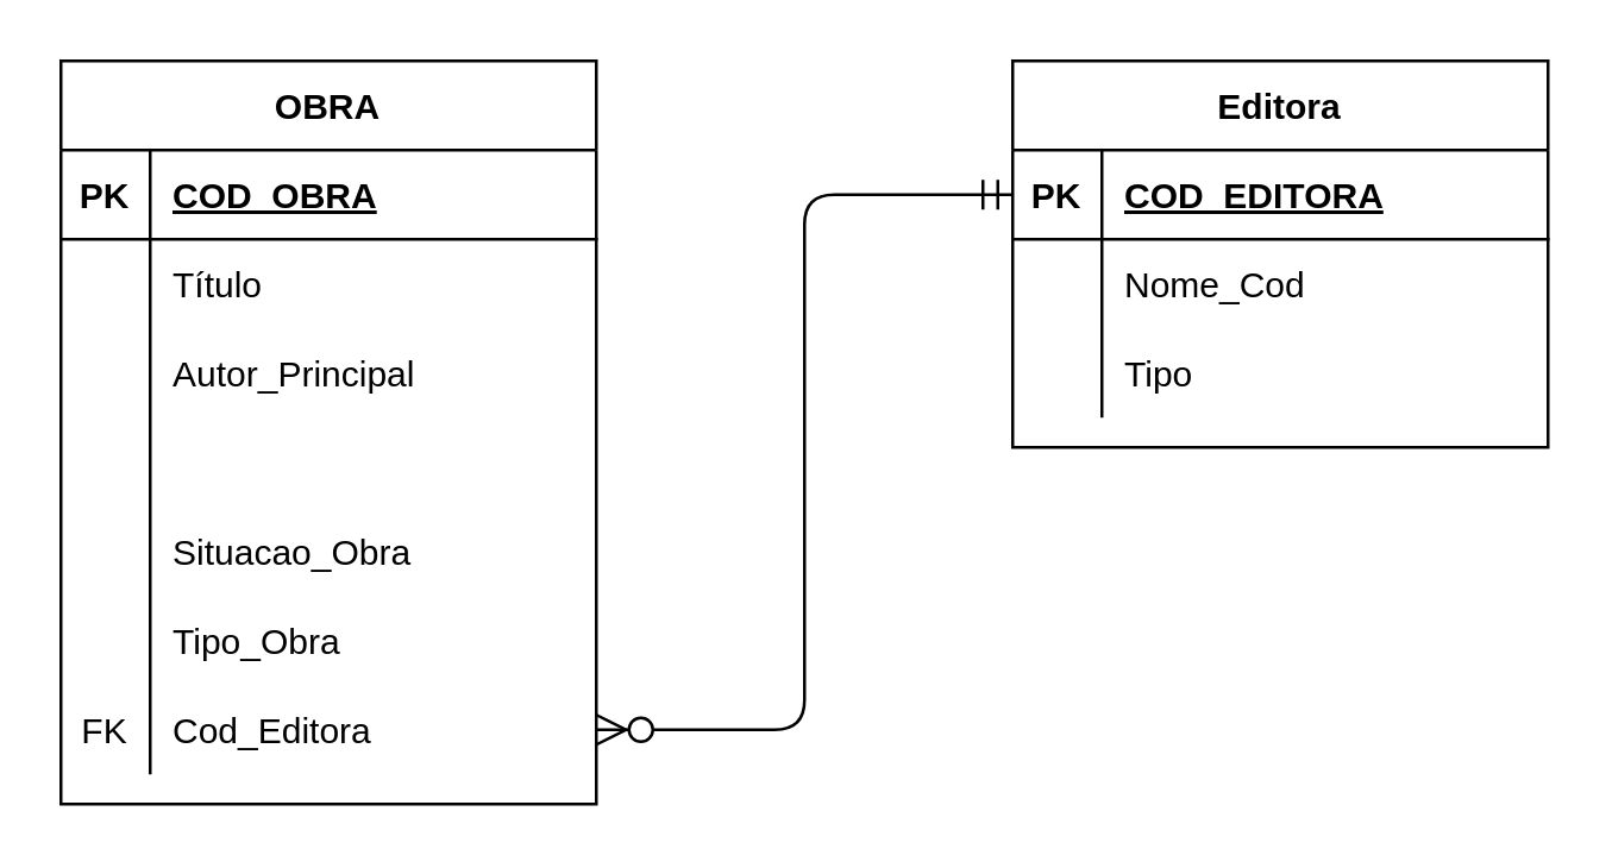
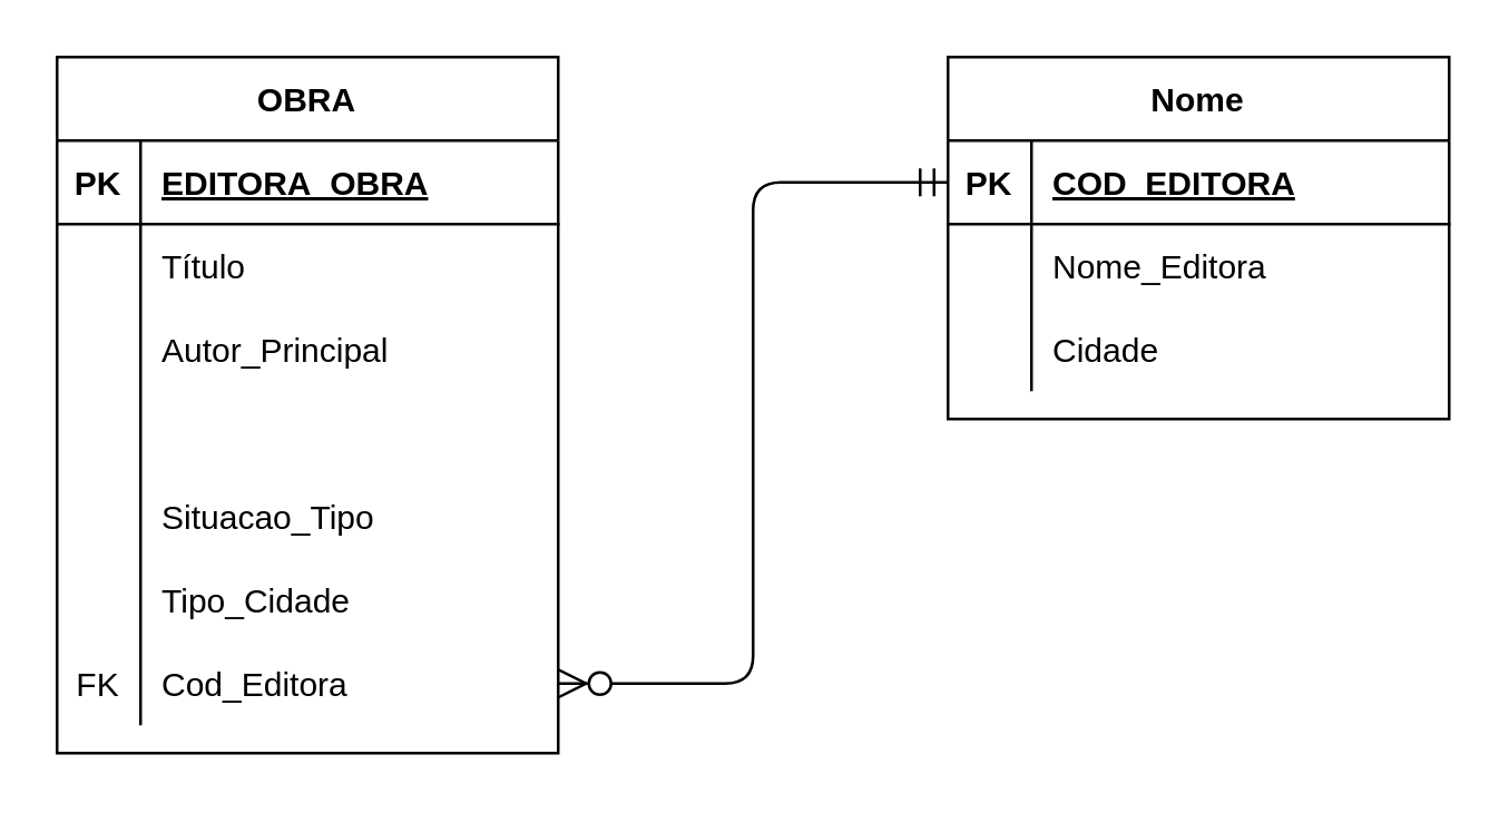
- <mxCell id="23" value="Editora" style="shape=table;startSize=30;container=1;collapsible=1;childLayout=tableLayout;fixedRows=1;rowLines=0;fontStyle=1;align=center;resizeLast=1;" vertex="1" parent="1"><mxGeometry x="340" y="20" width="180" height="130" as="geometry"><mxRectangle x="360" y="80" width="70" height="30" as="alternateBounds" /></mxGeometry></mxCell>
+ <mxCell id="23" value="Nome" style="shape=table;startSize=30;container=1;collapsible=1;childLayout=tableLayout;fixedRows=1;rowLines=0;fontStyle=1;align=center;resizeLast=1;" vertex="1" parent="1"><mxGeometry x="340" y="20" width="180" height="130" as="geometry"><mxRectangle x="360" y="80" width="70" height="30" as="alternateBounds" /></mxGeometry></mxCell>
- <mxCell id="5" value="COD_OBRA" style="shape=partialRectangle;connectable=0;fillColor=none;top=0;left=0;bottom=0;right=0;align=left;spacingLeft=6;fontStyle=5;overflow=hidden;" vertex="1" parent="3"><mxGeometry x="30" width="150" height="30" as="geometry" /></mxCell>
+ <mxCell id="5" value="EDITORA_OBRA" style="shape=partialRectangle;connectable=0;fillColor=none;top=0;left=0;bottom=0;right=0;align=left;spacingLeft=6;fontStyle=5;overflow=hidden;" vertex="1" parent="3"><mxGeometry x="30" width="150" height="30" as="geometry" /></mxCell>
- <mxCell id="29" value="Nome_Cod" style="shape=partialRectangle;connectable=0;fillColor=none;top=0;left=0;bottom=0;right=0;align=left;spacingLeft=6;overflow=hidden;" vertex="1" parent="27"><mxGeometry x="30" width="150" height="30" as="geometry" /></mxCell>
+ <mxCell id="29" value="Nome_Editora" style="shape=partialRectangle;connectable=0;fillColor=none;top=0;left=0;bottom=0;right=0;align=left;spacingLeft=6;overflow=hidden;" vertex="1" parent="27"><mxGeometry x="30" width="150" height="30" as="geometry" /></mxCell>
- <mxCell id="32" value="Tipo" style="shape=partialRectangle;connectable=0;fillColor=none;top=0;left=0;bottom=0;right=0;align=left;spacingLeft=6;overflow=hidden;" vertex="1" parent="30"><mxGeometry x="30" width="150" height="30" as="geometry" /></mxCell>
+ <mxCell id="32" value="Cidade" style="shape=partialRectangle;connectable=0;fillColor=none;top=0;left=0;bottom=0;right=0;align=left;spacingLeft=6;overflow=hidden;" vertex="1" parent="30"><mxGeometry x="30" width="150" height="30" as="geometry" /></mxCell>
- <mxCell id="16" value="Situacao_Obra" style="shape=partialRectangle;connectable=0;fillColor=none;top=0;left=0;bottom=0;right=0;align=left;spacingLeft=6;overflow=hidden;" vertex="1" parent="14"><mxGeometry x="30" width="150" height="30" as="geometry" /></mxCell>
+ <mxCell id="16" value="Situacao_Tipo" style="shape=partialRectangle;connectable=0;fillColor=none;top=0;left=0;bottom=0;right=0;align=left;spacingLeft=6;overflow=hidden;" vertex="1" parent="14"><mxGeometry x="30" width="150" height="30" as="geometry" /></mxCell>
- <mxCell id="19" value="Tipo_Obra" style="shape=partialRectangle;connectable=0;fillColor=none;top=0;left=0;bottom=0;right=0;align=left;spacingLeft=6;overflow=hidden;" vertex="1" parent="17"><mxGeometry x="30" width="150" height="30" as="geometry" /></mxCell>
+ <mxCell id="19" value="Tipo_Cidade" style="shape=partialRectangle;connectable=0;fillColor=none;top=0;left=0;bottom=0;right=0;align=left;spacingLeft=6;overflow=hidden;" vertex="1" parent="17"><mxGeometry x="30" width="150" height="30" as="geometry" /></mxCell>
